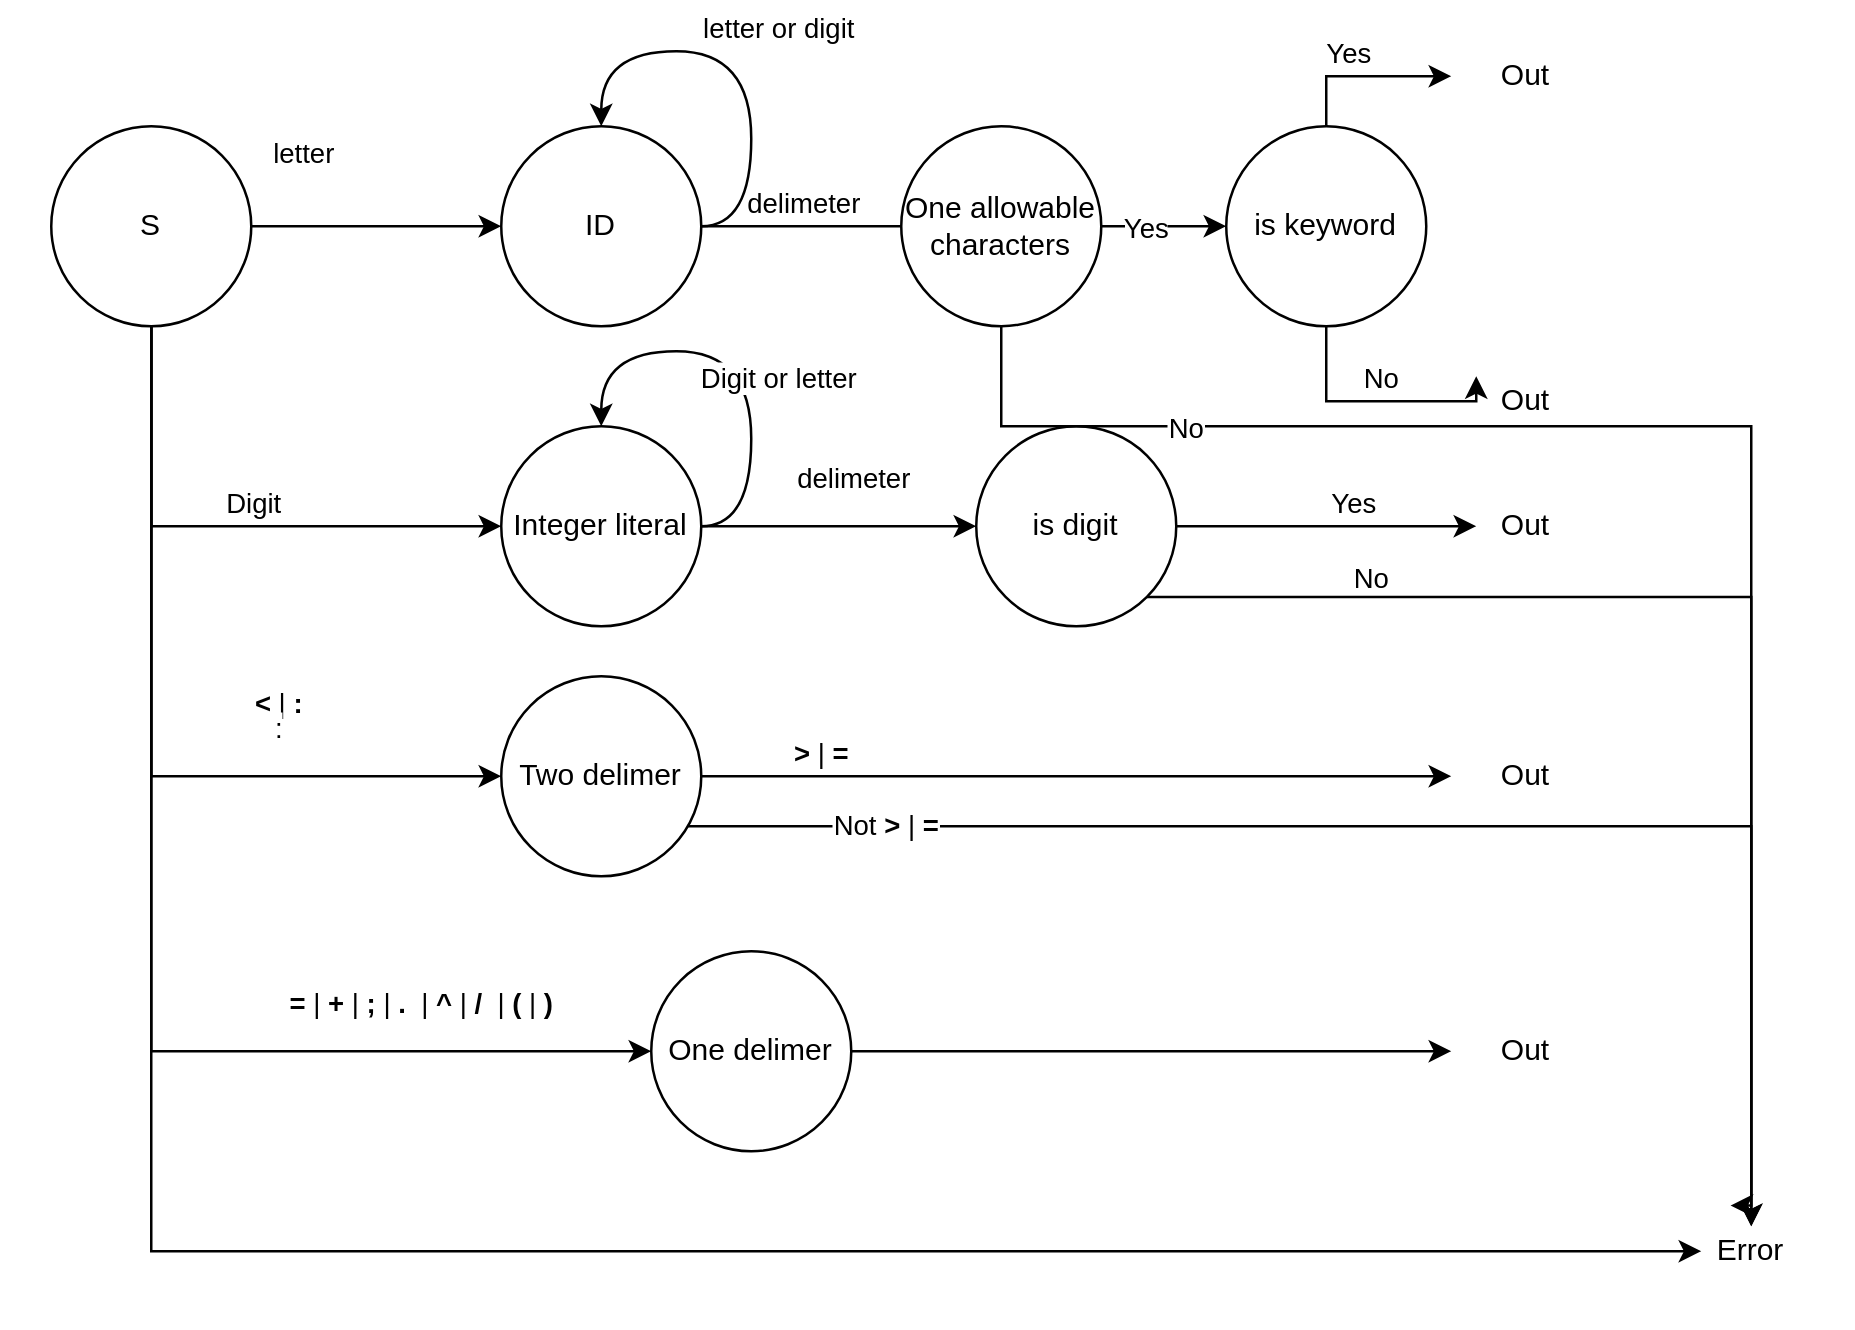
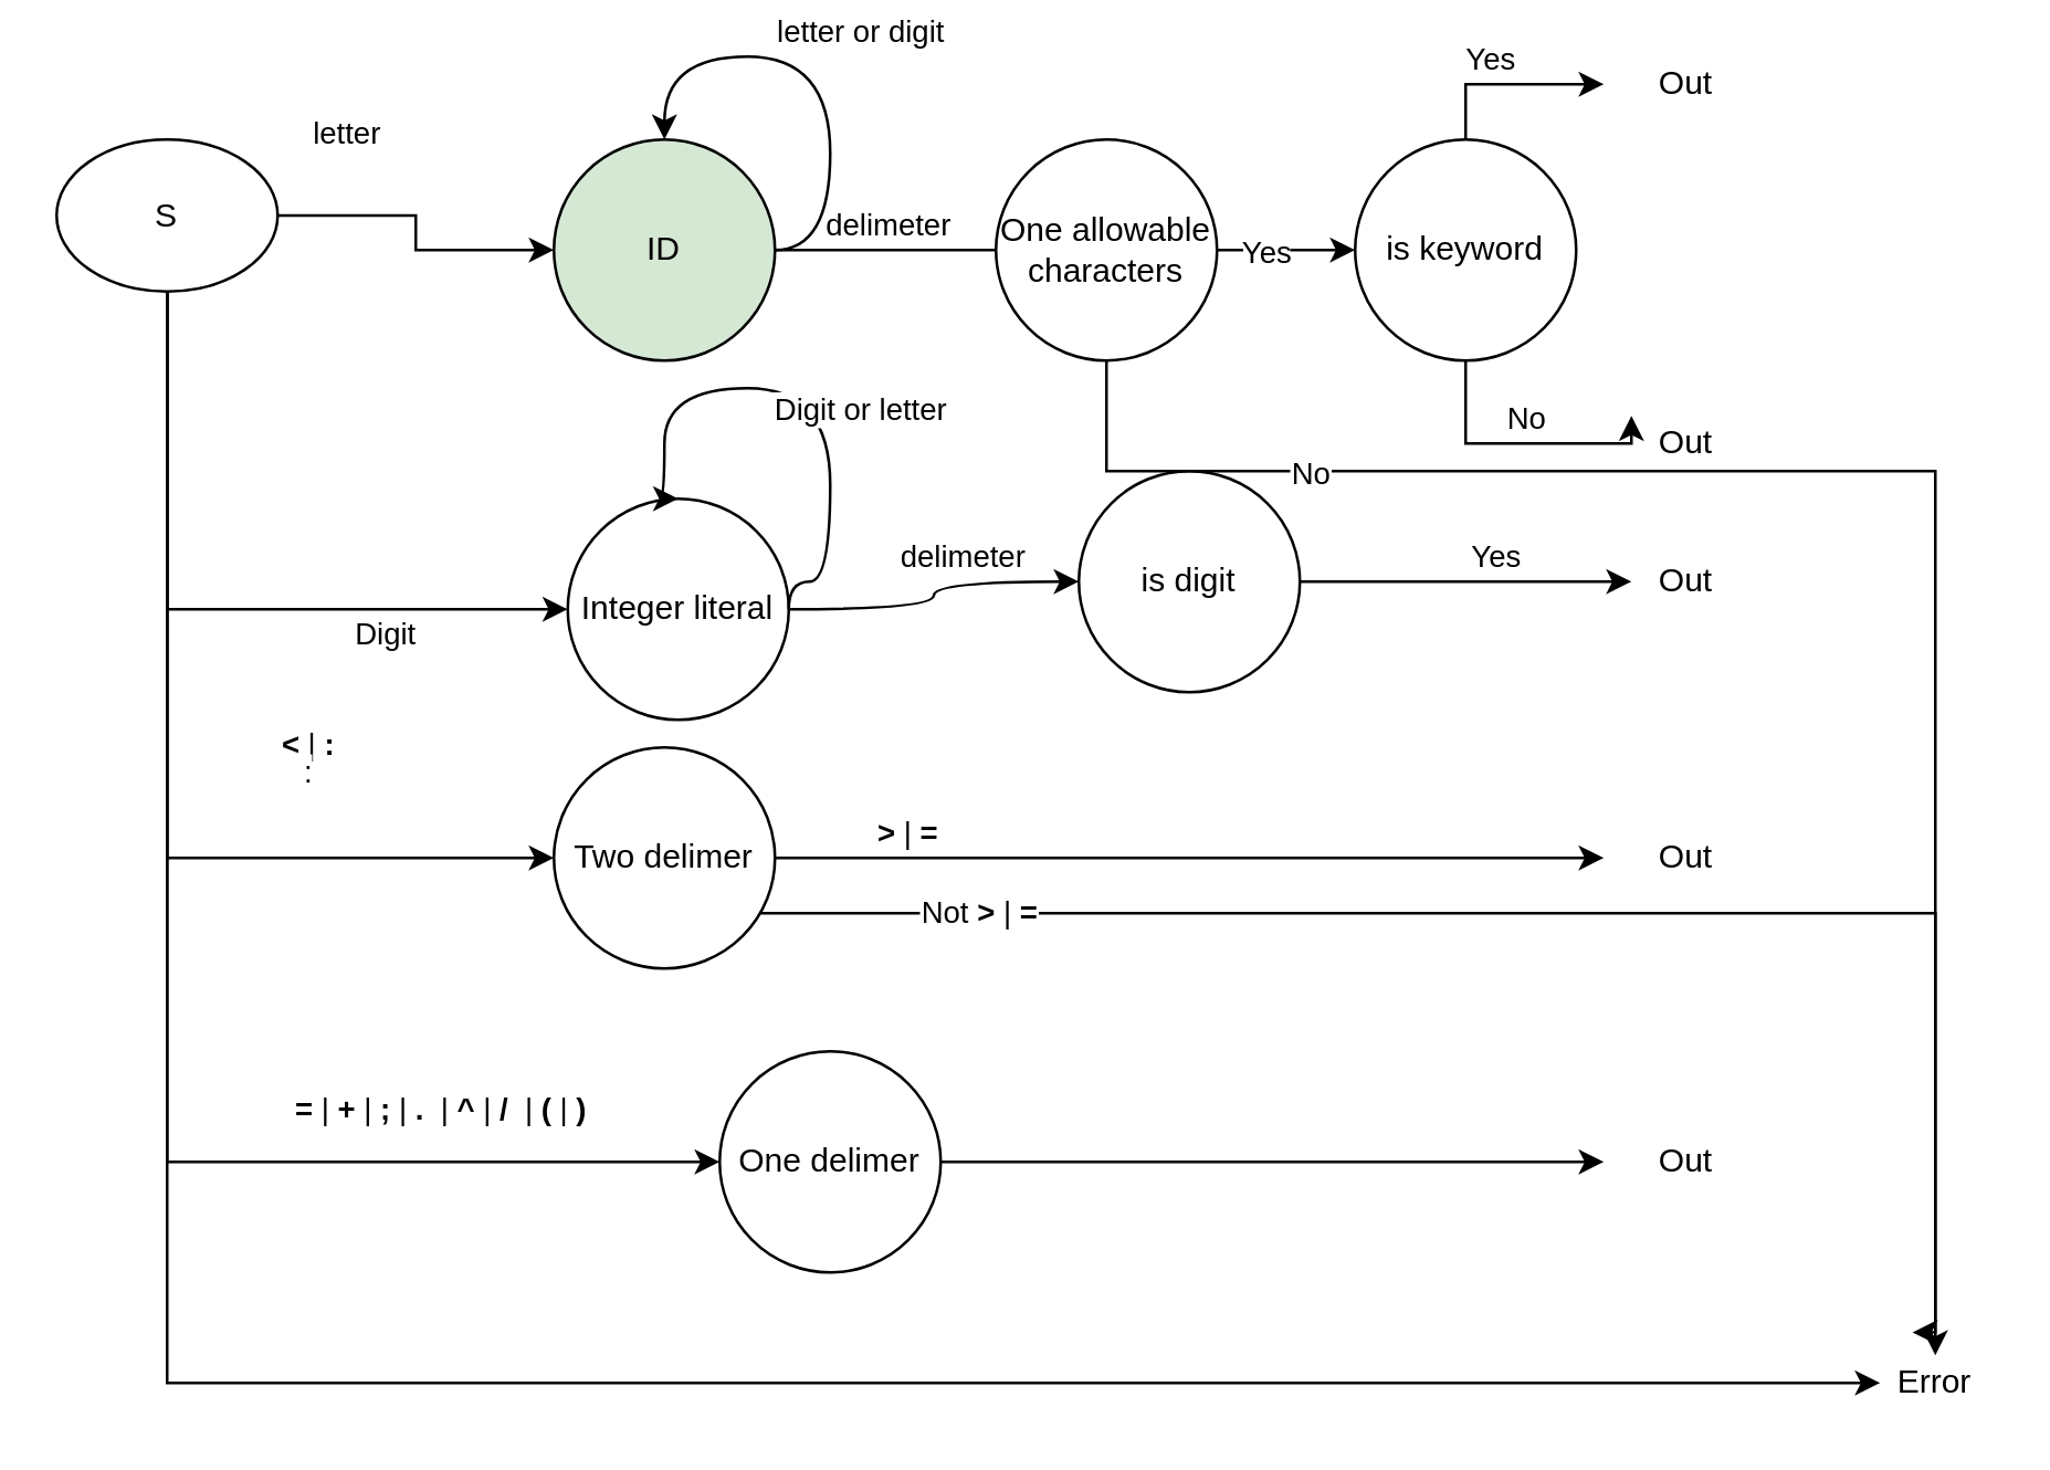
- <mxCell id="12" value="S" style="ellipse;whiteSpace=wrap;html=1;aspect=fixed;" parent="1" vertex="1"><mxGeometry x="20" y="50" width="80" height="80" as="geometry" /></mxCell>
+ <mxCell id="12" value="S" style="ellipse;whiteSpace=wrap;html=1;aspect=fixed;" parent="1" vertex="1"><mxGeometry x="20" y="50" width="80" height="55" as="geometry" /></mxCell>
- <mxCell id="16" value="ID" style="ellipse;whiteSpace=wrap;html=1;aspect=fixed;" parent="1" vertex="1"><mxGeometry x="200" y="50" width="80" height="80" as="geometry" /></mxCell>
+ <mxCell id="16" value="ID" style="ellipse;whiteSpace=wrap;html=1;aspect=fixed;fillColor=#d5e8d4;" parent="1" vertex="1"><mxGeometry x="200" y="50" width="80" height="80" as="geometry" /></mxCell>
- <mxCell id="28" value="Integer literal" style="ellipse;whiteSpace=wrap;html=1;aspect=fixed;" parent="1" vertex="1"><mxGeometry x="200" y="170" width="80" height="80" as="geometry" /></mxCell>
+ <mxCell id="28" value="Integer literal" style="ellipse;whiteSpace=wrap;html=1;aspect=fixed;" parent="1" vertex="1"><mxGeometry x="205" y="180" width="80" height="80" as="geometry" /></mxCell>
- <mxCell id="44" style="edgeStyle=orthogonalEdgeStyle;rounded=0;orthogonalLoop=1;jettySize=auto;html=1;exitX=1;exitY=1;exitDx=0;exitDy=0;entryX=0.5;entryY=0;entryDx=0;entryDy=0;" edge="1" parent="1" source="46" target="39"><mxGeometry relative="1" as="geometry" /></mxCell>
- <mxCell id="45" value="No" style="edgeLabel;html=1;align=center;verticalAlign=middle;resizable=0;points=[];" vertex="1" connectable="0" parent="44"><mxGeometry x="-0.641" y="-4" relative="1" as="geometry"><mxPoint y="-12.29" as="offset" /></mxGeometry></mxCell>
